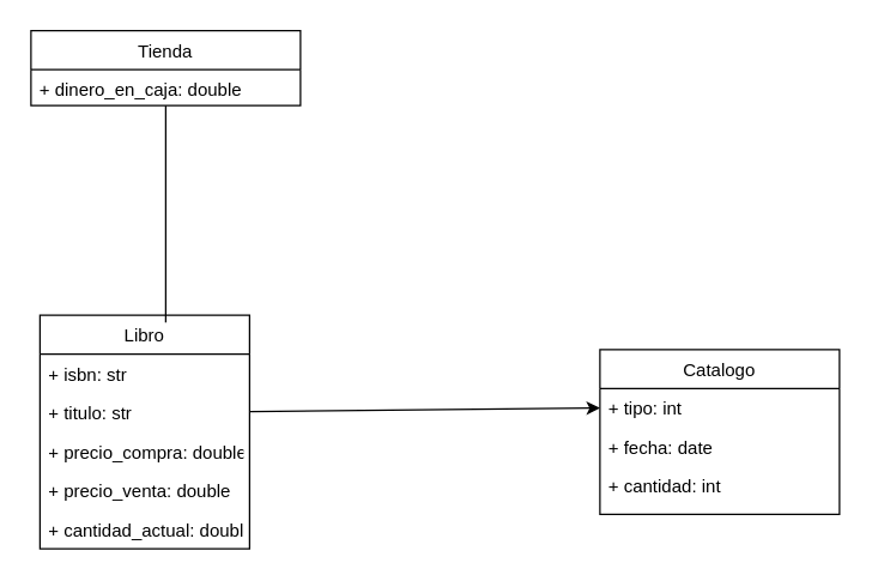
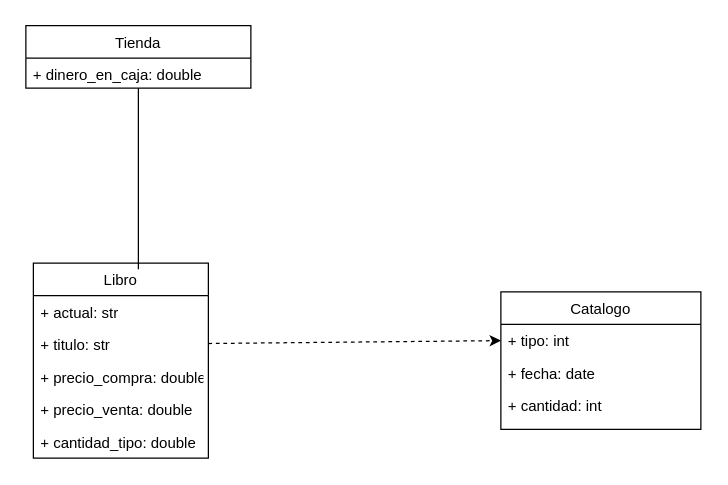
- <mxCell id="10" value="+ isbn: str" style="text;strokeColor=none;fillColor=none;align=left;verticalAlign=top;spacingLeft=4;spacingRight=4;overflow=hidden;rotatable=0;points=[[0,0.5],[1,0.5]];portConstraint=eastwest;" parent="9" vertex="1"><mxGeometry y="26" width="140" height="26" as="geometry" /></mxCell>
+ <mxCell id="10" value="+ actual: str" style="text;strokeColor=none;fillColor=none;align=left;verticalAlign=top;spacingLeft=4;spacingRight=4;overflow=hidden;rotatable=0;points=[[0,0.5],[1,0.5]];portConstraint=eastwest;" parent="9" vertex="1"><mxGeometry y="26" width="140" height="26" as="geometry" /></mxCell>
- <mxCell id="15" style="edgeStyle=none;rounded=0;orthogonalLoop=1;jettySize=auto;html=1;entryX=0;entryY=0.5;entryDx=0;entryDy=0;" parent="1" source="11" target="6" edge="1"><mxGeometry relative="1" as="geometry" /></mxCell>
+ <mxCell id="15" style="edgeStyle=none;rounded=0;orthogonalLoop=1;jettySize=auto;html=1;entryX=0;entryY=0.5;entryDx=0;entryDy=0;dashed=1;" parent="1" source="11" target="6" edge="1"><mxGeometry relative="1" as="geometry" /></mxCell>
- <mxCell id="14" value="+ cantidad_actual: double" style="text;strokeColor=none;fillColor=none;align=left;verticalAlign=top;spacingLeft=4;spacingRight=4;overflow=hidden;rotatable=0;points=[[0,0.5],[1,0.5]];portConstraint=eastwest;" parent="9" vertex="1"><mxGeometry y="130" width="140" height="26" as="geometry" /></mxCell>
+ <mxCell id="14" value="+ cantidad_tipo: double" style="text;strokeColor=none;fillColor=none;align=left;verticalAlign=top;spacingLeft=4;spacingRight=4;overflow=hidden;rotatable=0;points=[[0,0.5],[1,0.5]];portConstraint=eastwest;" parent="9" vertex="1"><mxGeometry y="130" width="140" height="26" as="geometry" /></mxCell>
